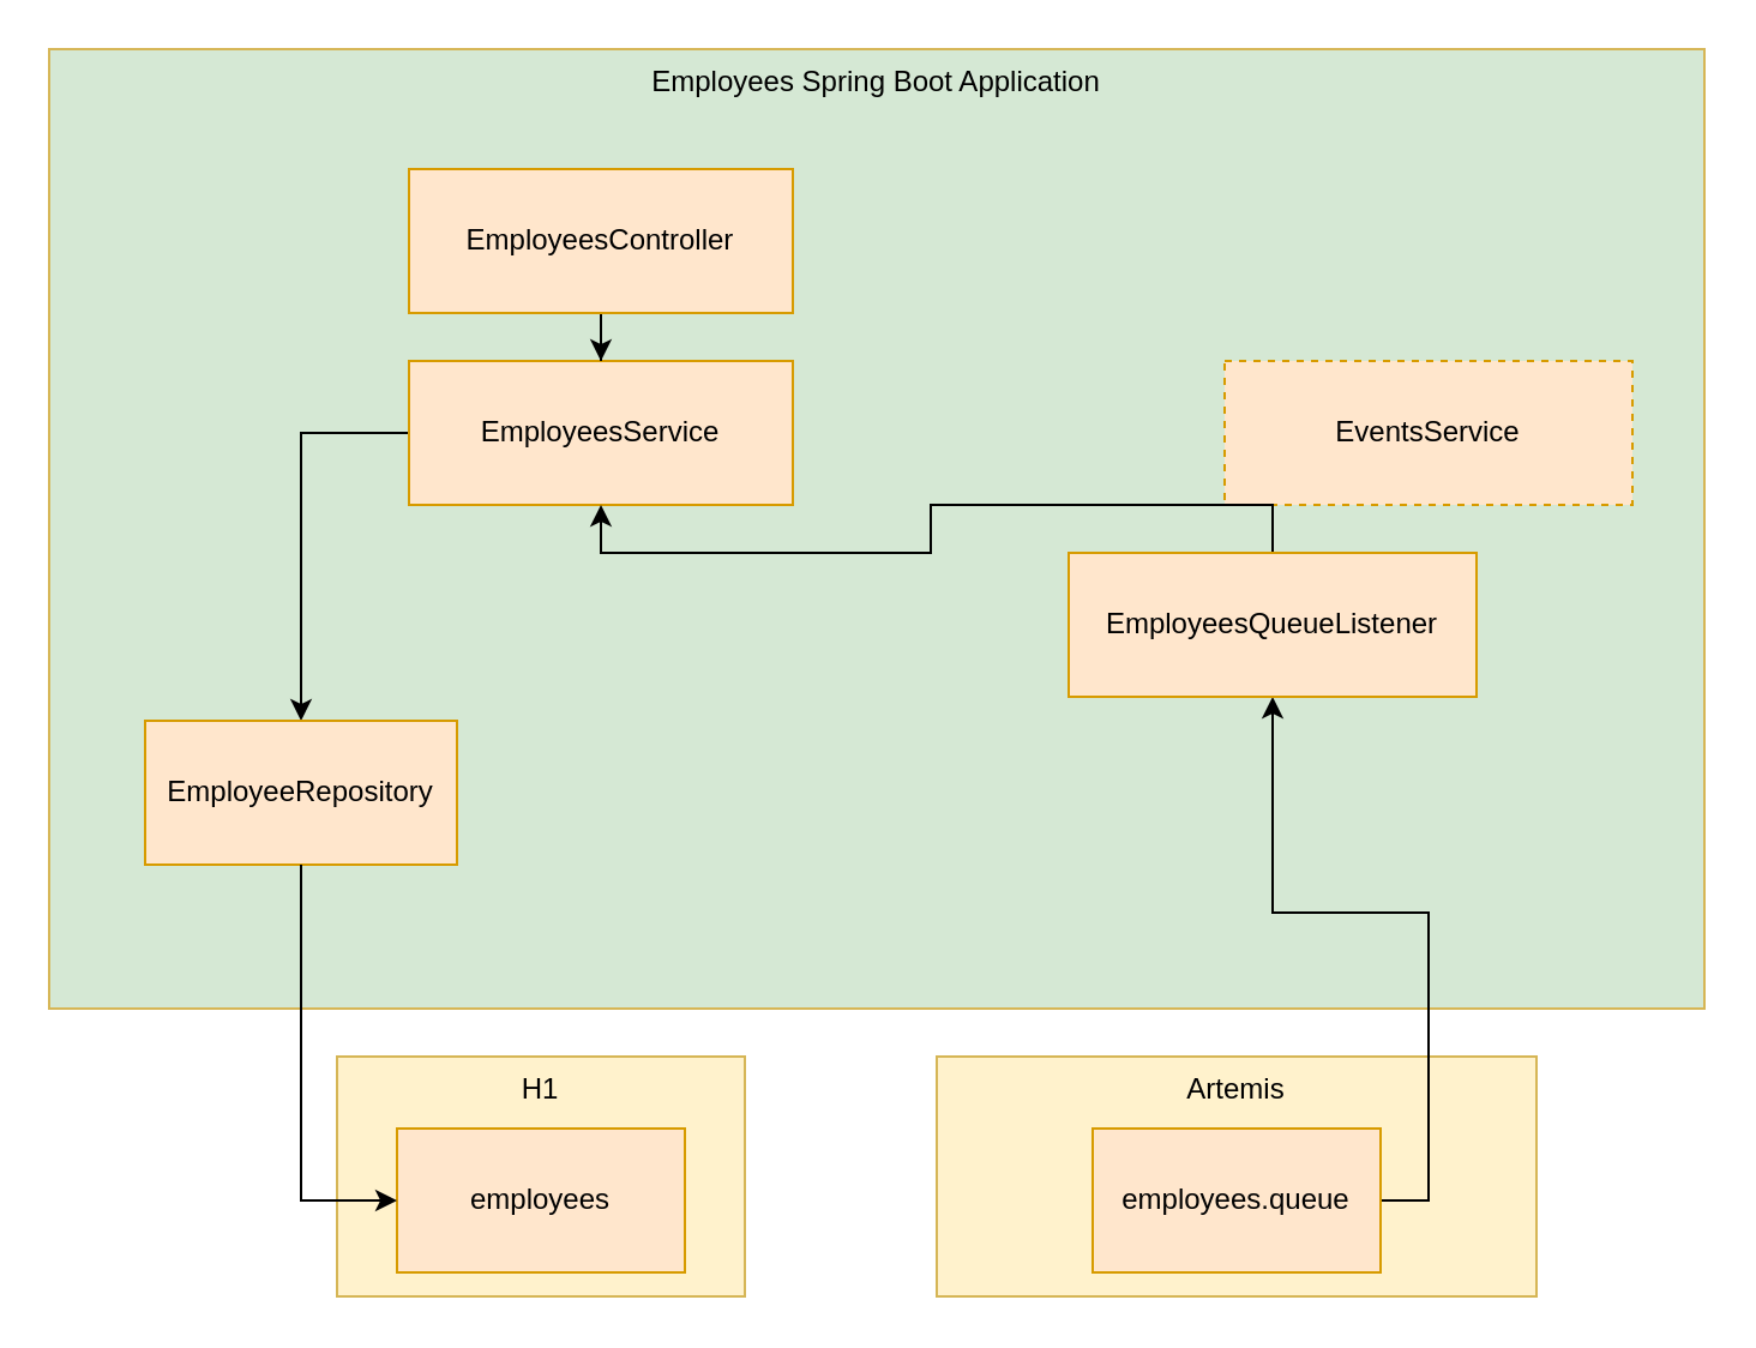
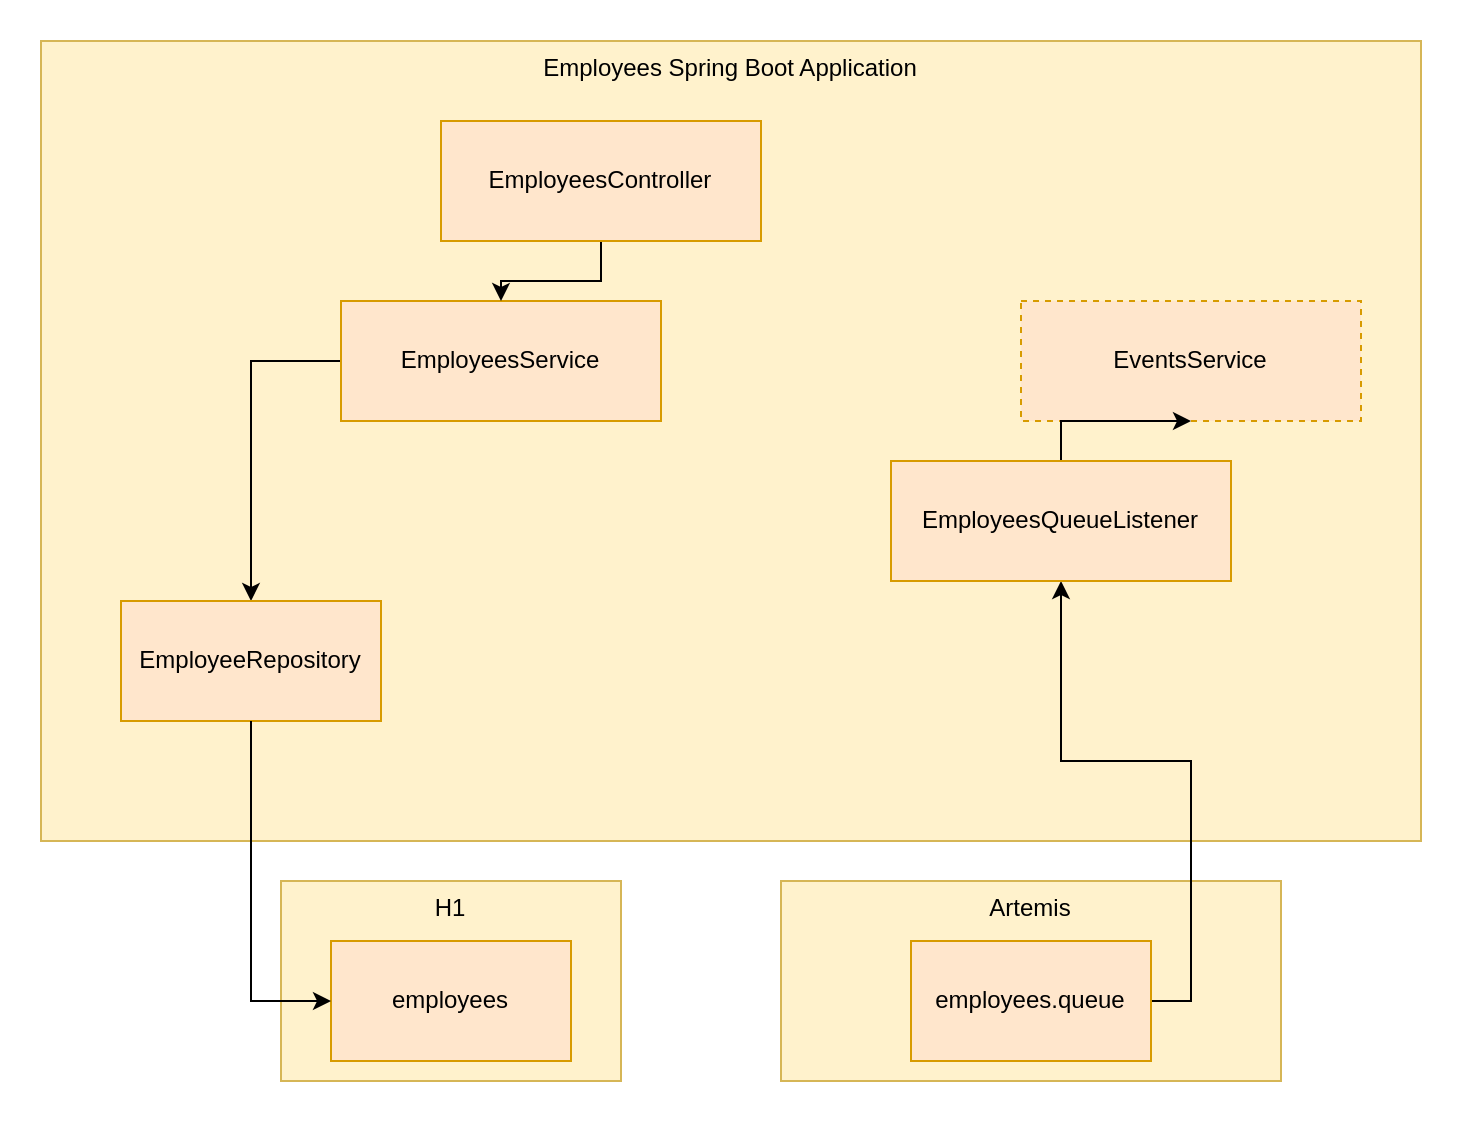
- <mxCell id="9" value="EmployeesController" style="rounded=0;whiteSpace=wrap;html=1;fillColor=#ffe6cc;strokeColor=#d79b00;" parent="1" vertex="1"><mxGeometry x="170" y="70" width="160" height="60" as="geometry" /></mxCell>
+ <mxCell id="9" value="EmployeesController" style="rounded=0;whiteSpace=wrap;html=1;fillColor=#ffe6cc;strokeColor=#d79b00;" parent="1" vertex="1"><mxGeometry x="220" y="60" width="160" height="60" as="geometry" /></mxCell>
- <mxCell id="3" value="Employees Spring Boot Application" style="rounded=0;whiteSpace=wrap;html=1;verticalAlign=top;fillColor=#d5e8d4;strokeColor=#d6b656;" parent="1" vertex="1"><mxGeometry x="20" y="20" width="690" height="400" as="geometry" /></mxCell>
+ <mxCell id="3" value="Employees Spring Boot Application" style="rounded=0;whiteSpace=wrap;html=1;verticalAlign=top;fillColor=#fff2cc;strokeColor=#d6b656;" parent="1" vertex="1"><mxGeometry x="20" y="20" width="690" height="400" as="geometry" /></mxCell>
- <mxCell id="11" style="edgeStyle=orthogonalEdgeStyle;rounded=0;orthogonalLoop=1;jettySize=auto;html=1;exitX=0.5;exitY=0;exitDx=0;exitDy=0;" parent="1" source="12" target="7" edge="1"><mxGeometry relative="1" as="geometry" /></mxCell>
+ <mxCell id="11" style="edgeStyle=orthogonalEdgeStyle;rounded=0;orthogonalLoop=1;jettySize=auto;html=1;exitX=0.5;exitY=0;exitDx=0;exitDy=0;entryX=0.5;entryY=1;entryDx=0;entryDy=0;" parent="1" source="12" target="10" edge="1"><mxGeometry relative="1" as="geometry" /></mxCell>
